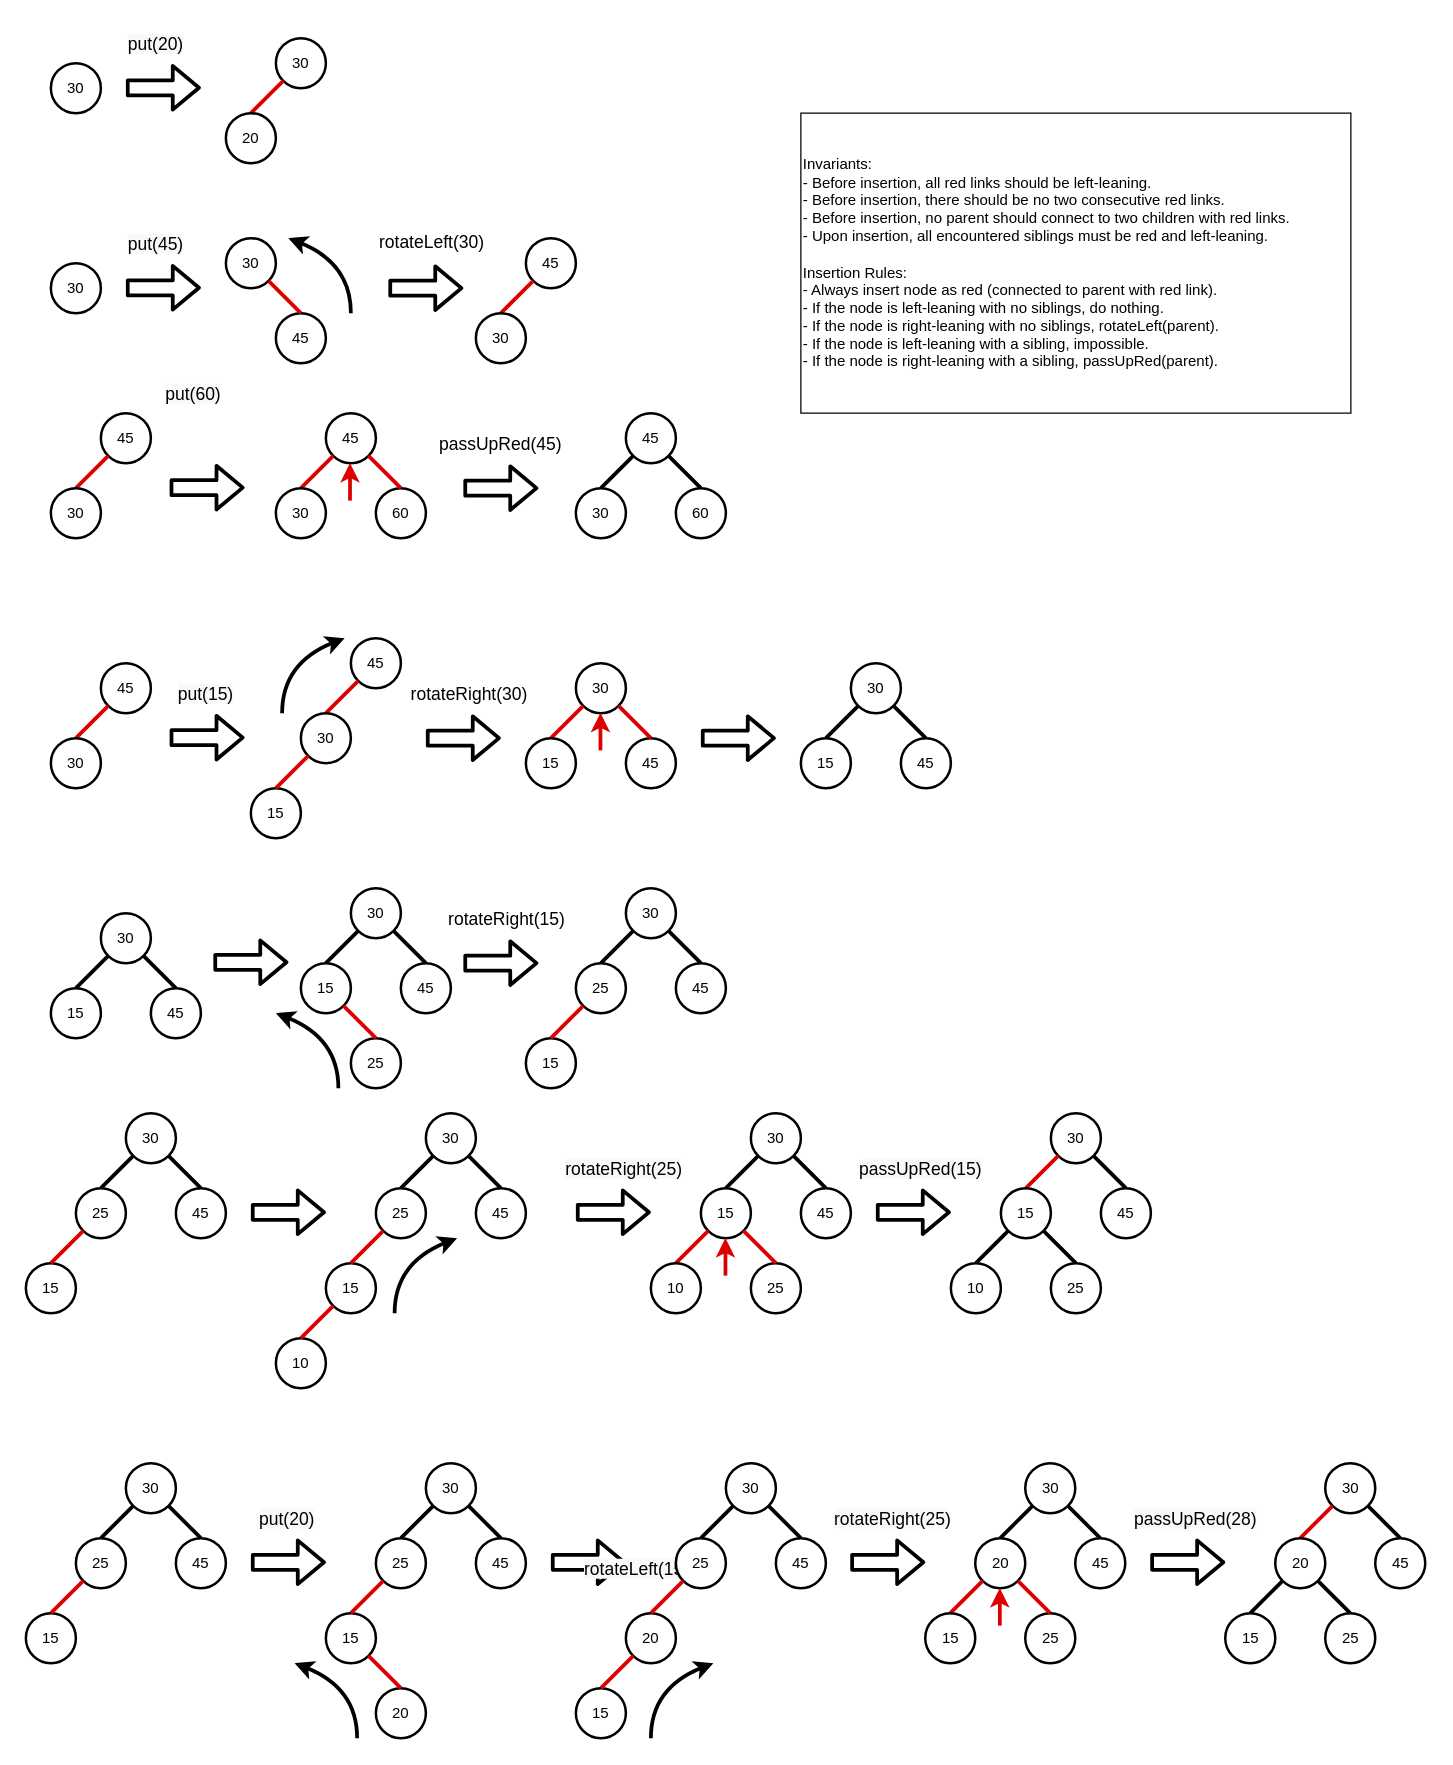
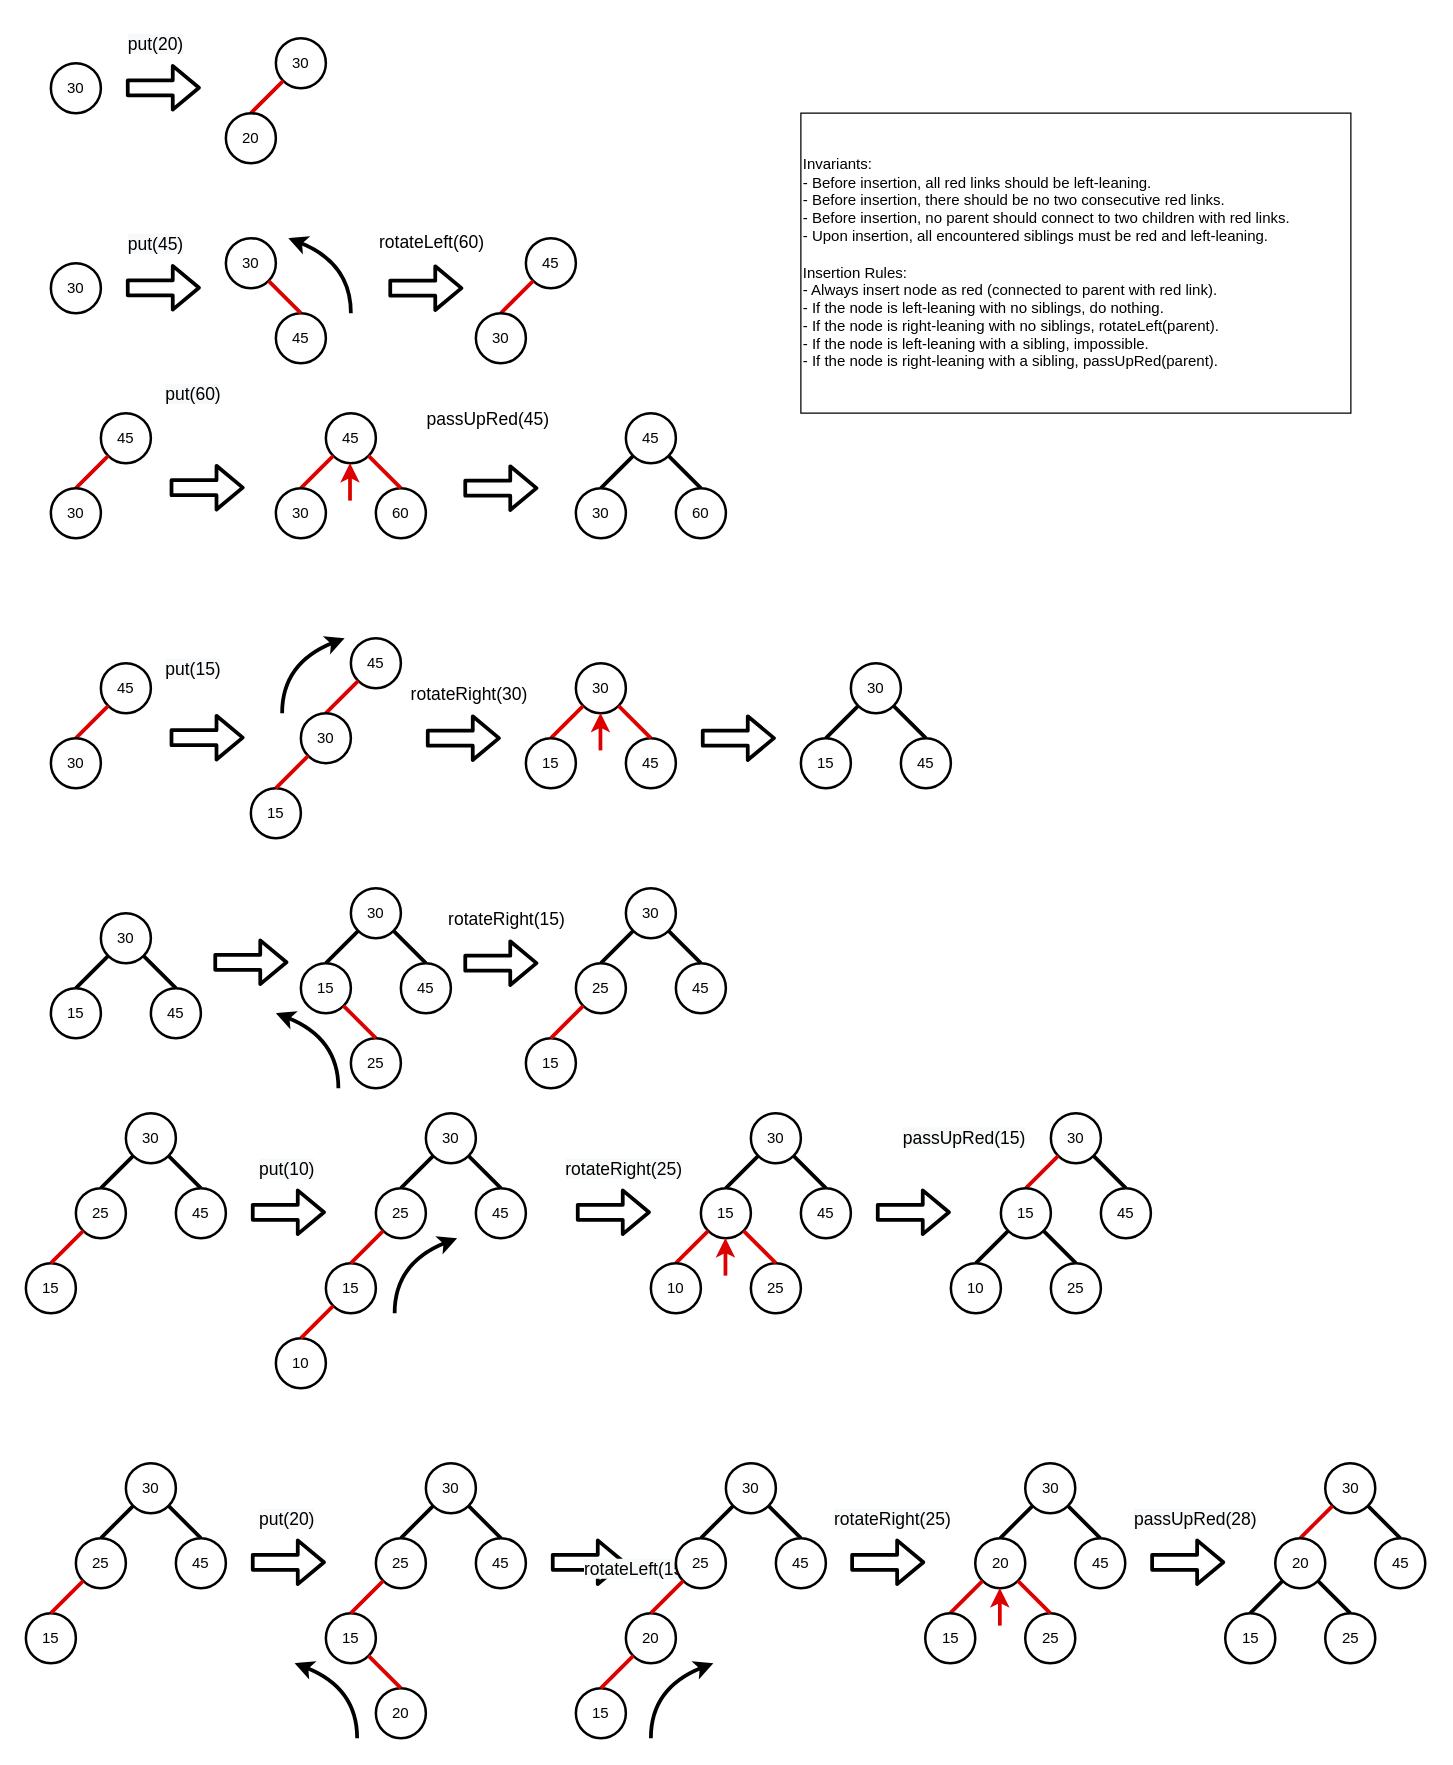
- <mxCell id="24" value="&lt;font style=&quot;font-size: 14px&quot;&gt;rotateLeft(30)&lt;/font&gt;" style="text;html=1;fillColor=none;align=center;verticalAlign=middle;whiteSpace=wrap;rounded=0;strokeWidth=1;" parent="1" vertex="1"><mxGeometry x="300" y="183" width="90" height="20" as="geometry" /></mxCell>
+ <mxCell id="24" value="&lt;font style=&quot;font-size: 14px&quot;&gt;rotateLeft(60)&lt;/font&gt;" style="text;html=1;fillColor=none;align=center;verticalAlign=middle;whiteSpace=wrap;rounded=0;strokeWidth=1;" parent="1" vertex="1"><mxGeometry x="300" y="183" width="90" height="20" as="geometry" /></mxCell>
- <mxCell id="25" value="&lt;font style=&quot;font-size: 14px&quot;&gt;passUpRed(45)&lt;/font&gt;" style="text;html=1;fillColor=none;align=center;verticalAlign=middle;whiteSpace=wrap;rounded=0;strokeWidth=1;" parent="1" vertex="1"><mxGeometry x="345" y="344.81" width="110" height="20" as="geometry" /></mxCell>
+ <mxCell id="25" value="&lt;font style=&quot;font-size: 14px&quot;&gt;passUpRed(45)&lt;/font&gt;" style="text;html=1;fillColor=none;align=center;verticalAlign=middle;whiteSpace=wrap;rounded=0;strokeWidth=1;" parent="1" vertex="1"><mxGeometry x="335" y="324.81" width="110" height="20" as="geometry" /></mxCell>
- <mxCell id="59" value="&lt;span style=&quot;color: rgb(0 , 0 , 0) ; font-family: &amp;#34;helvetica&amp;#34; ; font-size: 14px ; font-style: normal ; font-weight: 400 ; letter-spacing: normal ; text-align: center ; text-indent: 0px ; text-transform: none ; word-spacing: 0px ; background-color: rgb(248 , 249 , 250) ; display: inline ; float: none&quot;&gt;put(15)&lt;/span&gt;" style="text;whiteSpace=wrap;html=1;" parent="1" vertex="1"><mxGeometry x="140" y="539.81" width="50" height="30" as="geometry" /></mxCell>
+ <mxCell id="59" value="&lt;span style=&quot;color: rgb(0 , 0 , 0) ; font-family: &amp;#34;helvetica&amp;#34; ; font-size: 14px ; font-style: normal ; font-weight: 400 ; letter-spacing: normal ; text-align: center ; text-indent: 0px ; text-transform: none ; word-spacing: 0px ; background-color: rgb(248 , 249 , 250) ; display: inline ; float: none&quot;&gt;put(15)&lt;/span&gt;" style="text;whiteSpace=wrap;html=1;" parent="1" vertex="1"><mxGeometry x="130" y="519.81" width="50" height="30" as="geometry" /></mxCell>
+ <mxCell id="90" value="&lt;span style=&quot;color: rgb(0 , 0 , 0) ; font-family: &amp;#34;helvetica&amp;#34; ; font-size: 14px ; font-style: normal ; font-weight: 400 ; letter-spacing: normal ; text-align: center ; text-indent: 0px ; text-transform: none ; word-spacing: 0px ; background-color: rgb(248 , 249 , 250) ; display: inline ; float: none&quot;&gt;put(10)&lt;/span&gt;" style="text;whiteSpace=wrap;html=1;" parent="1" vertex="1"><mxGeometry x="205" y="920" width="50" height="30" as="geometry" /></mxCell>
- <mxCell id="112" value="&lt;span style=&quot;color: rgb(0 , 0 , 0) ; font-family: &amp;#34;helvetica&amp;#34; ; font-size: 14px ; font-style: normal ; font-weight: 400 ; letter-spacing: normal ; text-align: center ; text-indent: 0px ; text-transform: none ; word-spacing: 0px ; background-color: rgb(248 , 249 , 250) ; display: inline ; float: none&quot;&gt;passUpRed(15)&lt;/span&gt;" style="text;whiteSpace=wrap;html=1;" parent="1" vertex="1"><mxGeometry x="685" y="920" width="110" height="30" as="geometry" /></mxCell>
+ <mxCell id="112" value="&lt;span style=&quot;color: rgb(0 , 0 , 0) ; font-family: &amp;#34;helvetica&amp;#34; ; font-size: 14px ; font-style: normal ; font-weight: 400 ; letter-spacing: normal ; text-align: center ; text-indent: 0px ; text-transform: none ; word-spacing: 0px ; background-color: rgb(248 , 249 , 250) ; display: inline ; float: none&quot;&gt;passUpRed(15)&lt;/span&gt;" style="text;whiteSpace=wrap;html=1;" parent="1" vertex="1"><mxGeometry x="720" y="895" width="110" height="30" as="geometry" /></mxCell>
